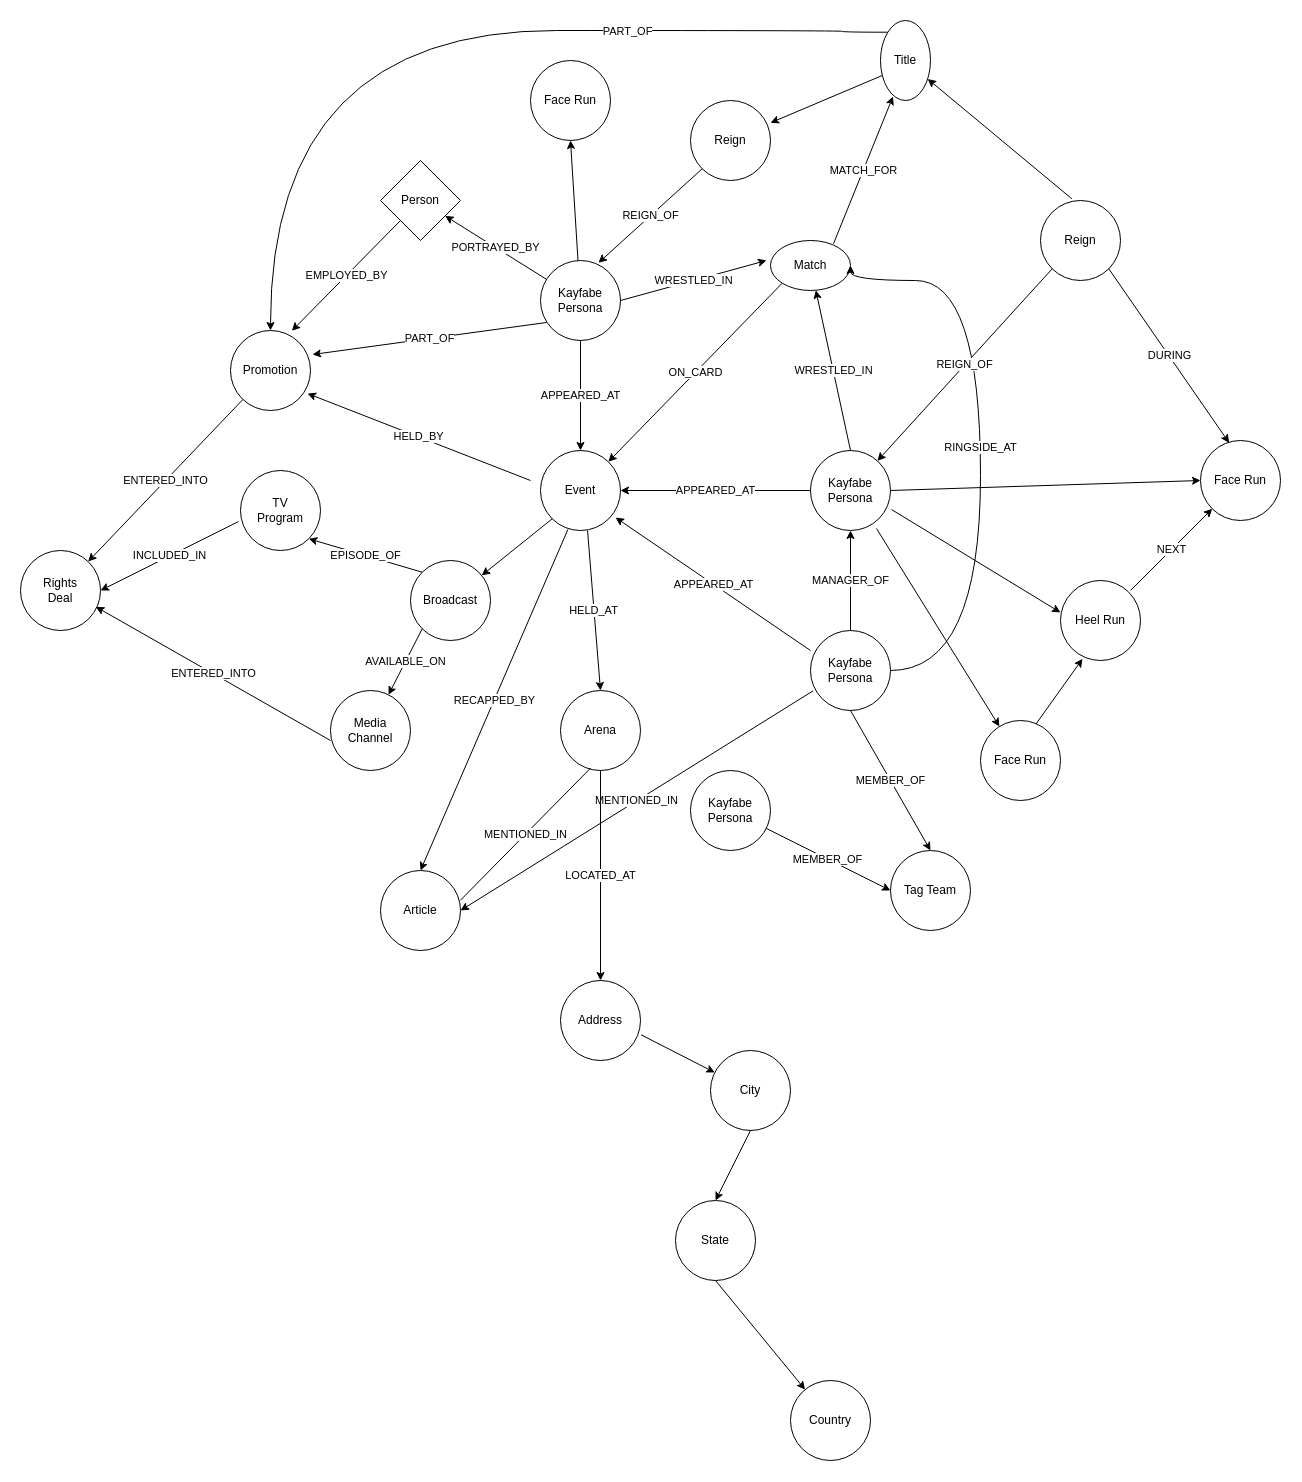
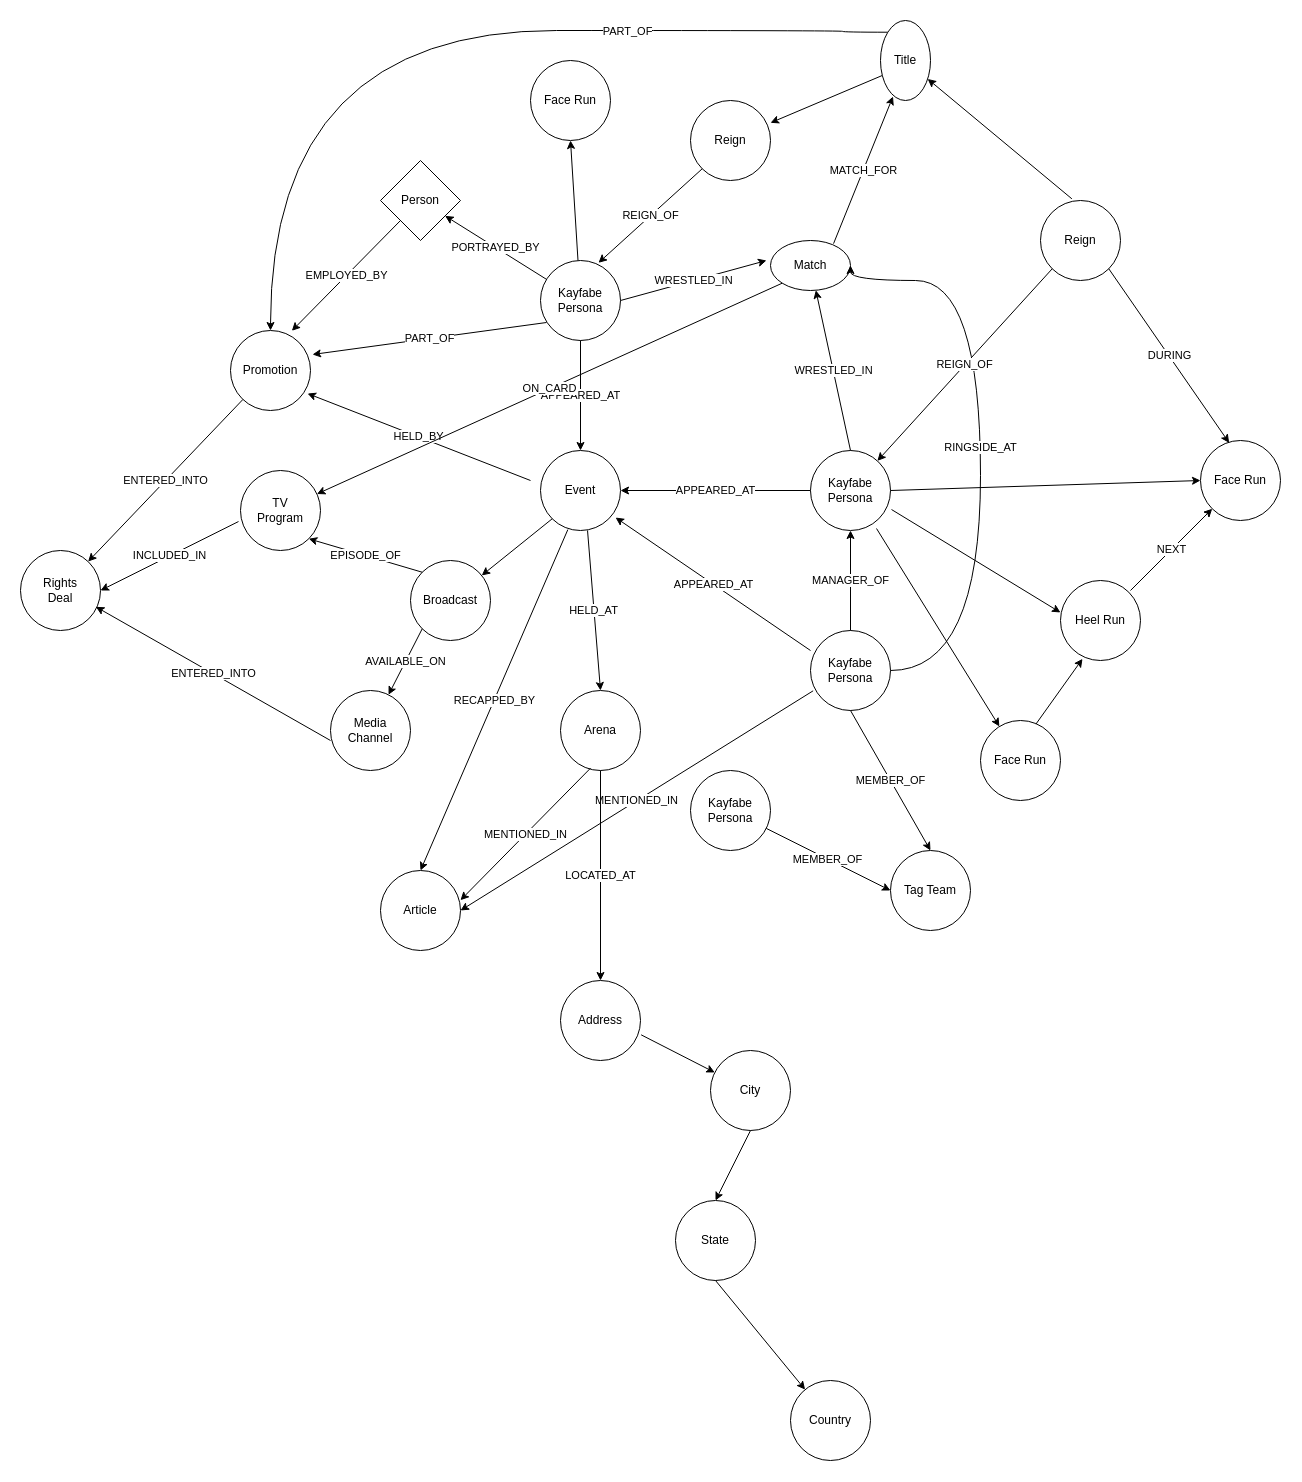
- <mxCell id="16" value="ON_CARD" style="endArrow=classic;html=1;rounded=0;exitX=0;exitY=1;exitDx=0;exitDy=0;" edge="1" parent="1" source="15" target="8"><mxGeometry width="50" height="50" relative="1" as="geometry"><mxPoint x="650" y="450" as="sourcePoint" /><mxPoint x="700" y="400" as="targetPoint" /></mxGeometry></mxCell>
+ <mxCell id="16" value="ON_CARD" style="endArrow=classic;html=1;rounded=0;exitX=0;exitY=1;exitDx=0;exitDy=0;" edge="1" parent="1" source="15" target="51"><mxGeometry width="50" height="50" relative="1" as="geometry"><mxPoint x="650" y="450" as="sourcePoint" /><mxPoint x="700" y="400" as="targetPoint" /></mxGeometry></mxCell>
- <mxCell id="49" value="MENTIONED_IN" style="endArrow=none;html=1;rounded=0;exitX=0.375;exitY=0.971;exitDx=0;exitDy=0;exitPerimeter=0;entryX=1;entryY=0.371;entryDx=0;entryDy=0;entryPerimeter=0;" edge="1" parent="1" source="10" target="47"><mxGeometry width="50" height="50" relative="1" as="geometry"><mxPoint x="620" y="920" as="sourcePoint" /><mxPoint x="670" y="870" as="targetPoint" /></mxGeometry></mxCell>
+ <mxCell id="49" value="MENTIONED_IN" style="endArrow=classic;html=1;rounded=0;exitX=0.375;exitY=0.971;exitDx=0;exitDy=0;exitPerimeter=0;entryX=1;entryY=0.371;entryDx=0;entryDy=0;entryPerimeter=0;" edge="1" parent="1" source="10" target="47"><mxGeometry width="50" height="50" relative="1" as="geometry"><mxPoint x="620" y="920" as="sourcePoint" /><mxPoint x="670" y="870" as="targetPoint" /></mxGeometry></mxCell>
